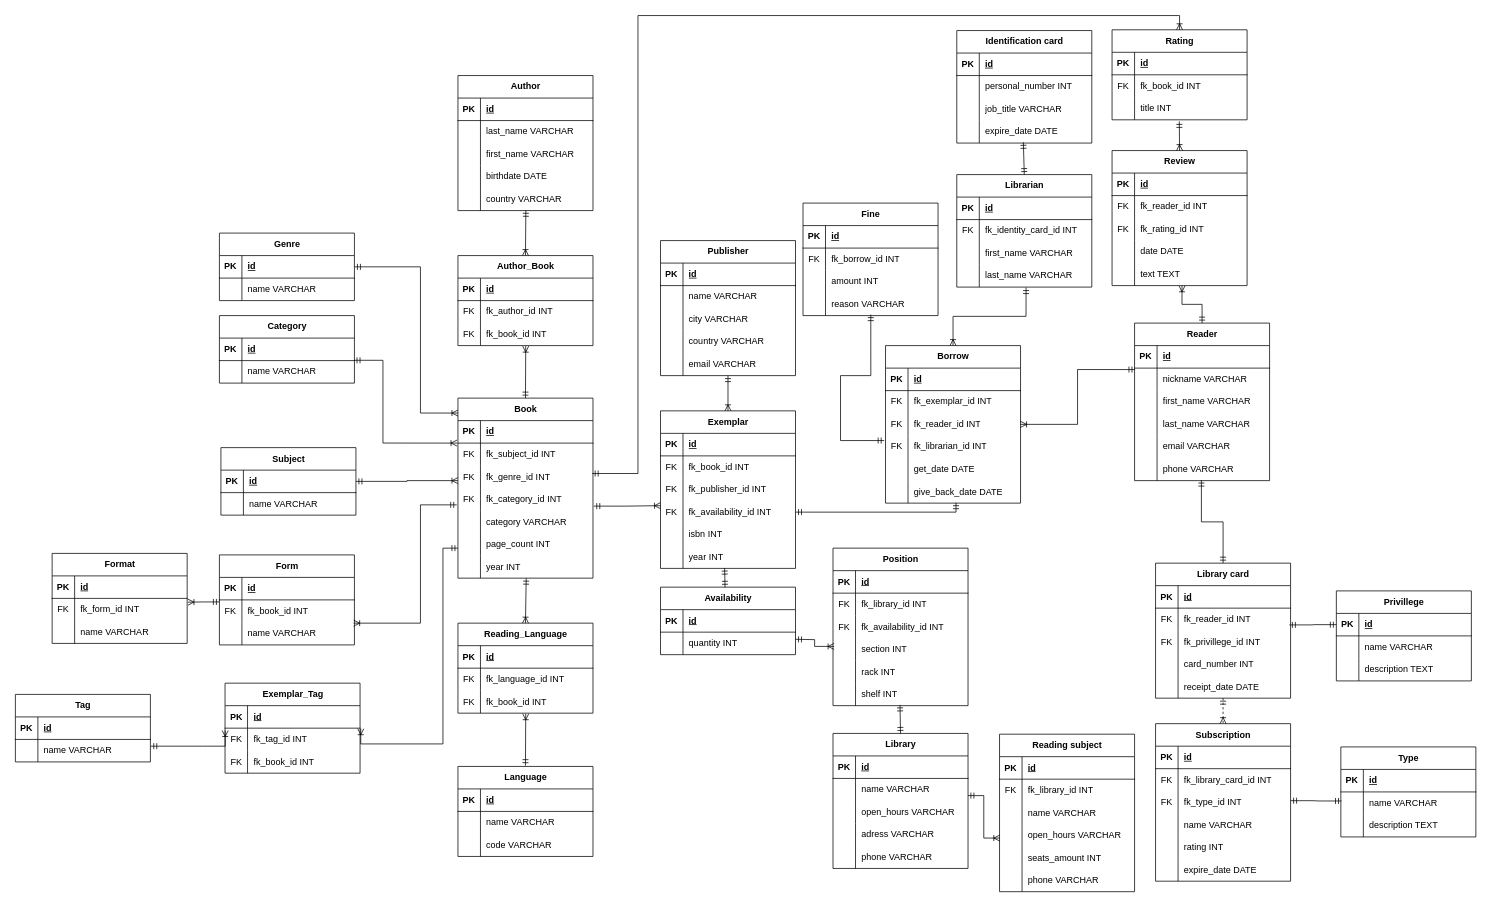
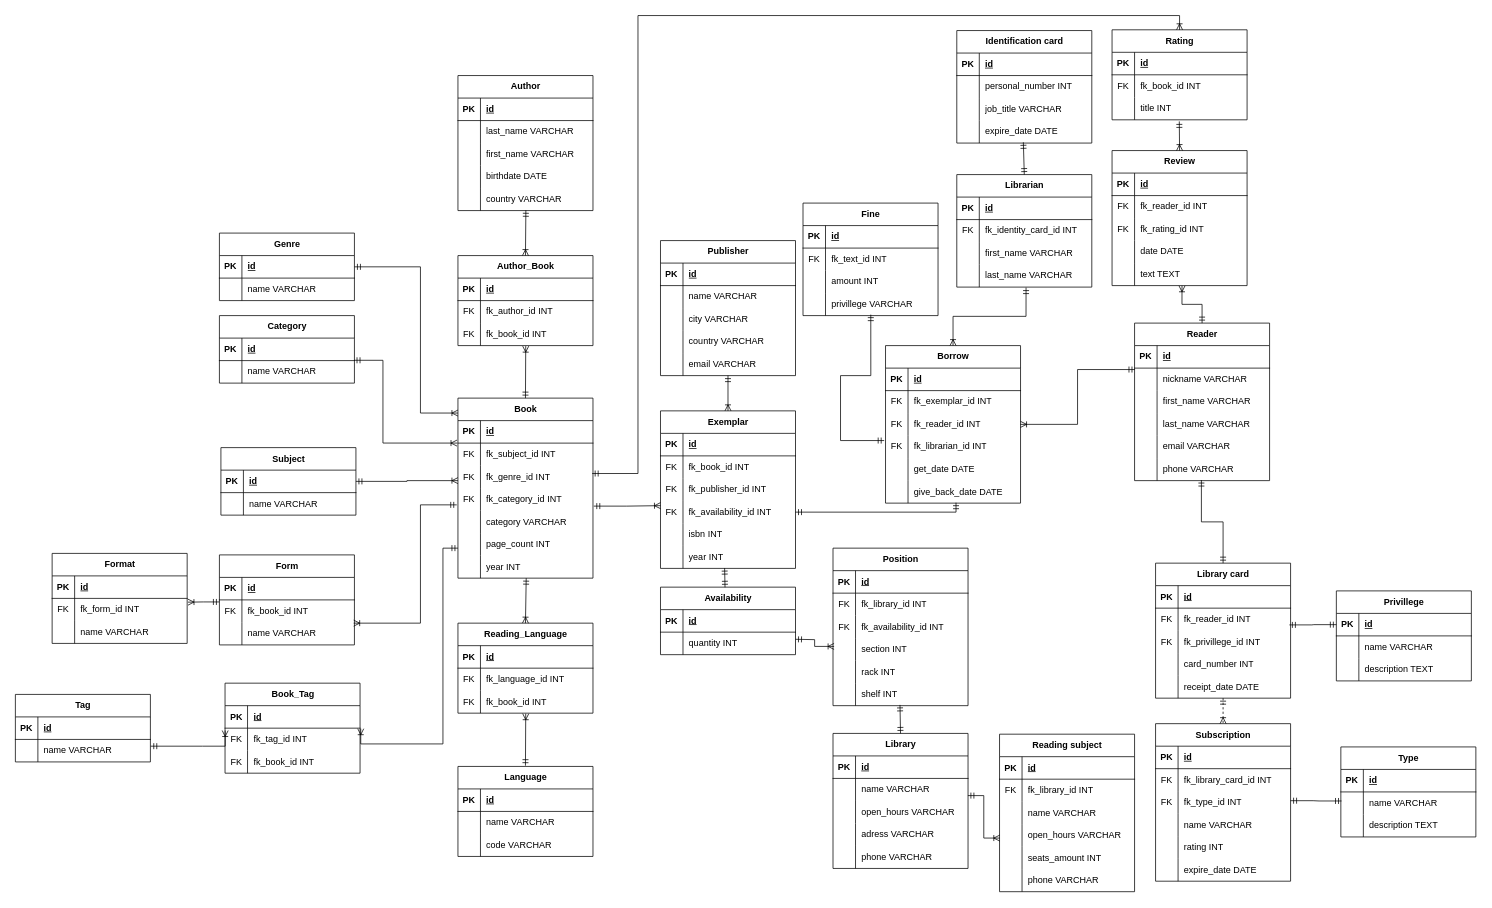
- <mxCell id="335" value="fk_borrow_id INT" style="shape=partialRectangle;connectable=0;fillColor=none;top=0;left=0;bottom=0;right=0;align=left;spacingLeft=6;overflow=hidden;whiteSpace=wrap;html=1;" parent="333" vertex="1"><mxGeometry x="30" width="150" height="30" as="geometry"><mxRectangle width="150" height="30" as="alternateBounds" /></mxGeometry></mxCell>
+ <mxCell id="335" value="fk_text_id INT" style="shape=partialRectangle;connectable=0;fillColor=none;top=0;left=0;bottom=0;right=0;align=left;spacingLeft=6;overflow=hidden;whiteSpace=wrap;html=1;" parent="333" vertex="1"><mxGeometry x="30" width="150" height="30" as="geometry"><mxRectangle width="150" height="30" as="alternateBounds" /></mxGeometry></mxCell>
- <mxCell id="341" value="reason VARCHAR" style="shape=partialRectangle;connectable=0;fillColor=none;top=0;left=0;bottom=0;right=0;align=left;spacingLeft=6;overflow=hidden;whiteSpace=wrap;html=1;" parent="339" vertex="1"><mxGeometry x="30" width="150" height="30" as="geometry"><mxRectangle width="150" height="30" as="alternateBounds" /></mxGeometry></mxCell>
+ <mxCell id="341" value="privillege VARCHAR" style="shape=partialRectangle;connectable=0;fillColor=none;top=0;left=0;bottom=0;right=0;align=left;spacingLeft=6;overflow=hidden;whiteSpace=wrap;html=1;" parent="339" vertex="1"><mxGeometry x="30" width="150" height="30" as="geometry"><mxRectangle width="150" height="30" as="alternateBounds" /></mxGeometry></mxCell>
- <mxCell id="388" value="Exemplar_Tag" style="shape=table;startSize=30;container=1;collapsible=1;childLayout=tableLayout;fixedRows=1;rowLines=0;fontStyle=1;align=center;resizeLast=1;html=1;" parent="1" vertex="1"><mxGeometry x="299.5" y="910" width="180" height="120" as="geometry" /></mxCell>
+ <mxCell id="388" value="Book_Tag" style="shape=table;startSize=30;container=1;collapsible=1;childLayout=tableLayout;fixedRows=1;rowLines=0;fontStyle=1;align=center;resizeLast=1;html=1;" parent="1" vertex="1"><mxGeometry x="299.5" y="910" width="180" height="120" as="geometry" /></mxCell>
